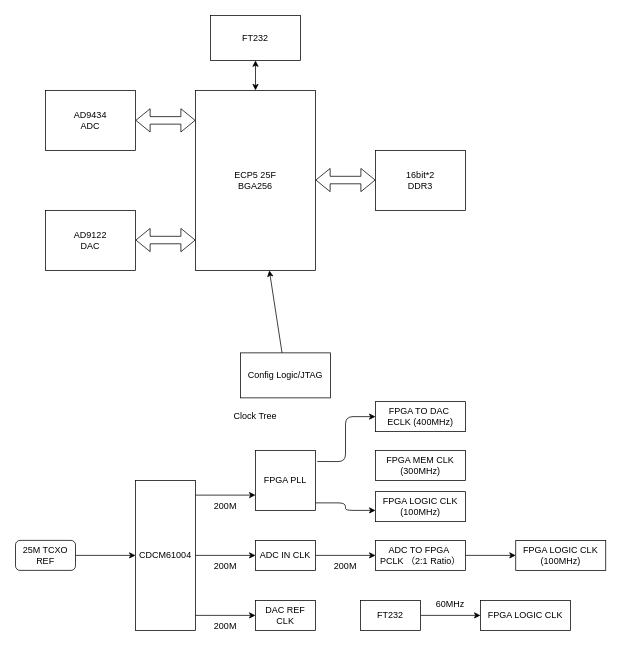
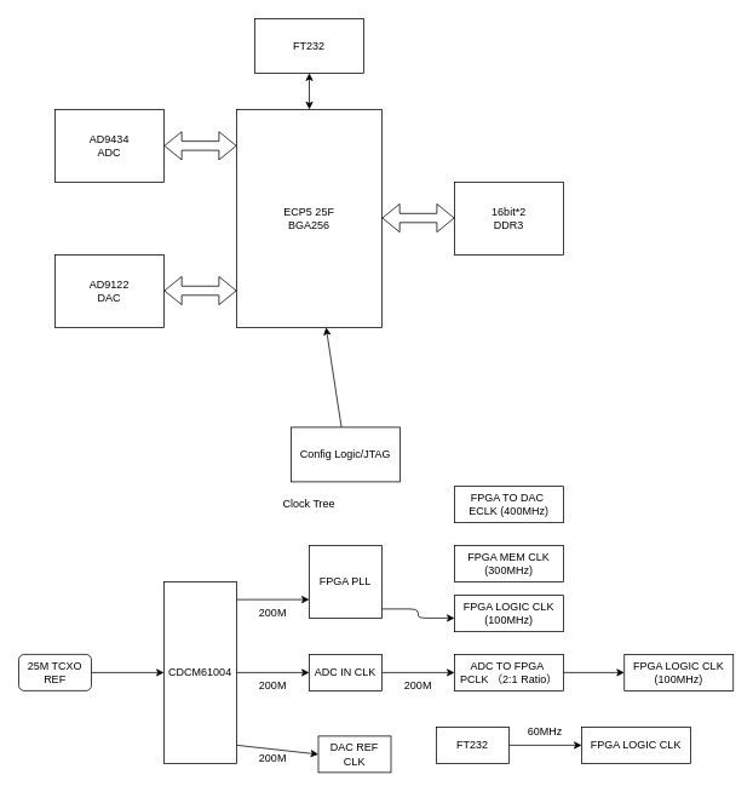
- <mxCell id="31" value="" style="endArrow=classic;html=1;exitX=1.029;exitY=0.185;exitDx=0;exitDy=0;exitPerimeter=0;entryX=0;entryY=0.5;entryDx=0;entryDy=0;" parent="1" source="24" target="30" edge="1"><mxGeometry width="50" height="50" relative="1" as="geometry"><mxPoint x="450" y="630" as="sourcePoint" /><mxPoint x="500" y="580" as="targetPoint" /><Array as="points"><mxPoint x="460" y="615" /><mxPoint x="460" y="555" /></Array></mxGeometry></mxCell>
- <mxCell id="17" value="DAC REF CLK" style="rounded=0;whiteSpace=wrap;html=1;" parent="1" vertex="1"><mxGeometry x="340" y="800" width="80" height="40" as="geometry" /></mxCell>
+ <mxCell id="17" value="DAC REF CLK" style="rounded=0;whiteSpace=wrap;html=1;" parent="1" vertex="1"><mxGeometry x="350" y="810" width="80" height="40" as="geometry" /></mxCell>
